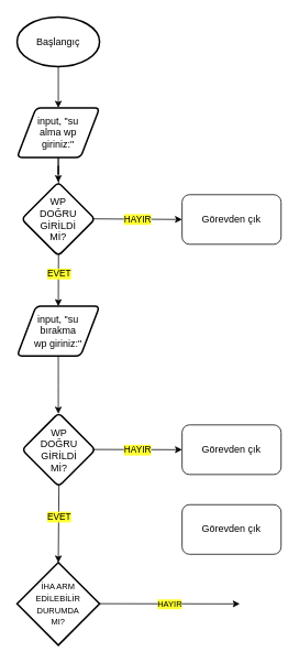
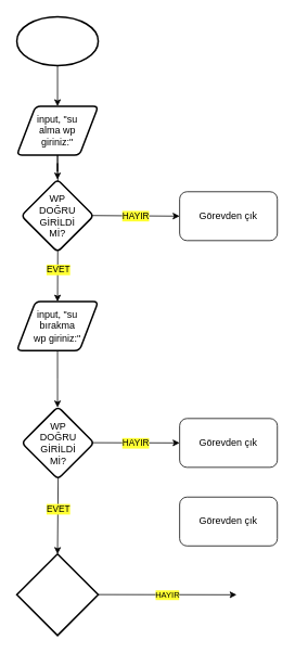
- <mxCell id="4" value="Başlangıç" style="text;html=1;strokeColor=none;fillColor=none;align=center;verticalAlign=middle;whiteSpace=wrap;rounded=0;" vertex="1" parent="1"><mxGeometry x="40" y="35" width="60" height="30" as="geometry" /></mxCell>
- <mxCell id="29" value="&lt;font style=&quot;font-size: 10px;&quot;&gt;İHA ARM EDİLEBİLİR DURUMDA MI?&lt;/font&gt;" style="text;html=1;strokeColor=none;fillColor=none;align=center;verticalAlign=middle;whiteSpace=wrap;rounded=0;labelBackgroundColor=none;" vertex="1" parent="1"><mxGeometry x="39.5" y="715" width="60" height="30" as="geometry" /></mxCell>
